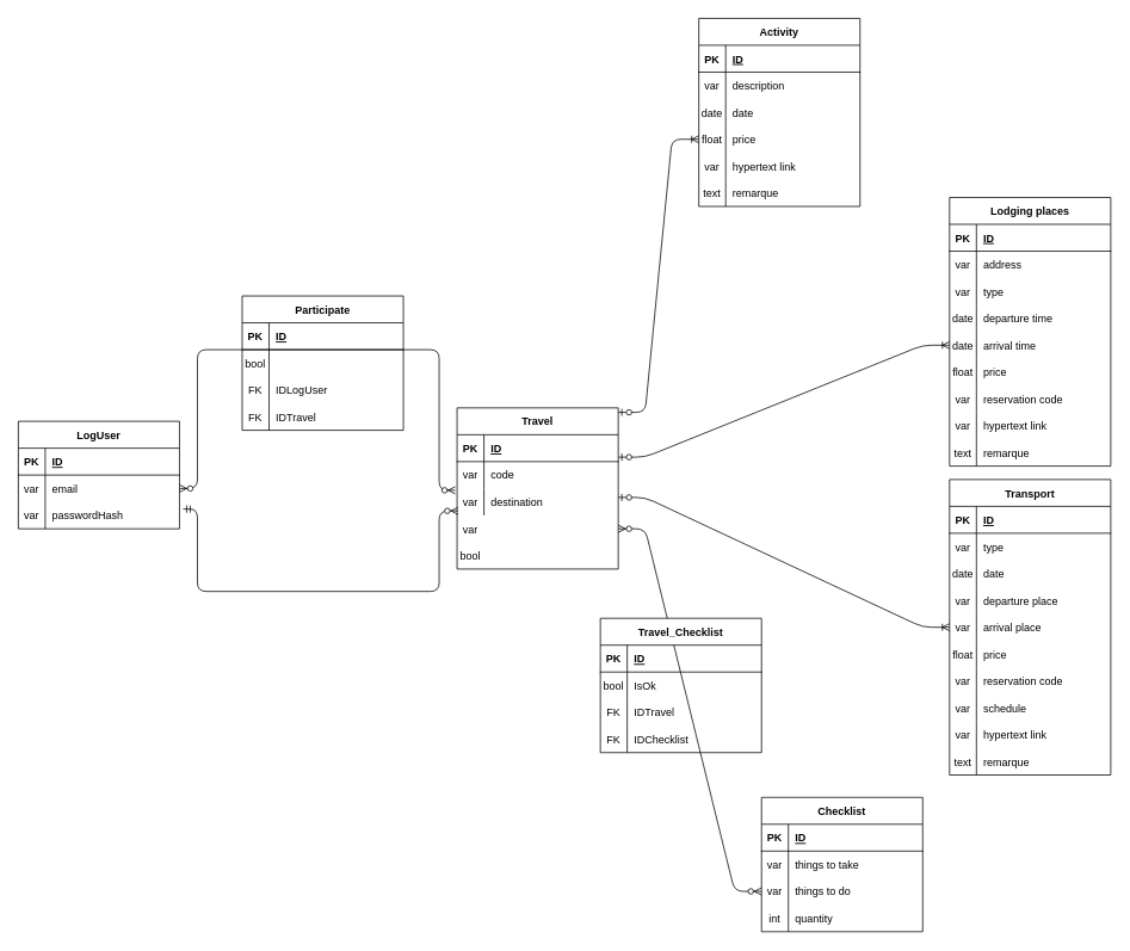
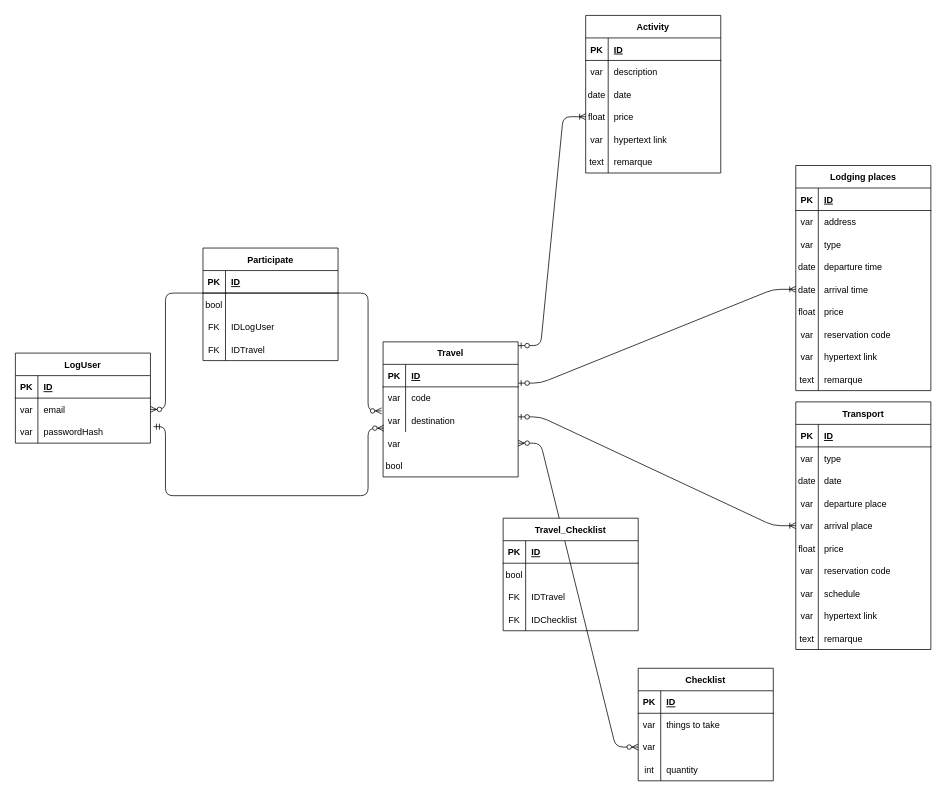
- <mxCell id="129" value="IsOk" style="shape=partialRectangle;connectable=0;fillColor=none;top=0;left=0;bottom=0;right=0;align=left;spacingLeft=6;overflow=hidden;" parent="127" vertex="1"><mxGeometry x="30" width="150" height="30" as="geometry" /></mxCell>
- <mxCell id="113" value="things to do" style="shape=partialRectangle;connectable=0;fillColor=none;top=0;left=0;bottom=0;right=0;align=left;spacingLeft=6;overflow=hidden;" parent="111" vertex="1"><mxGeometry x="30" width="150" height="30" as="geometry" /></mxCell>
